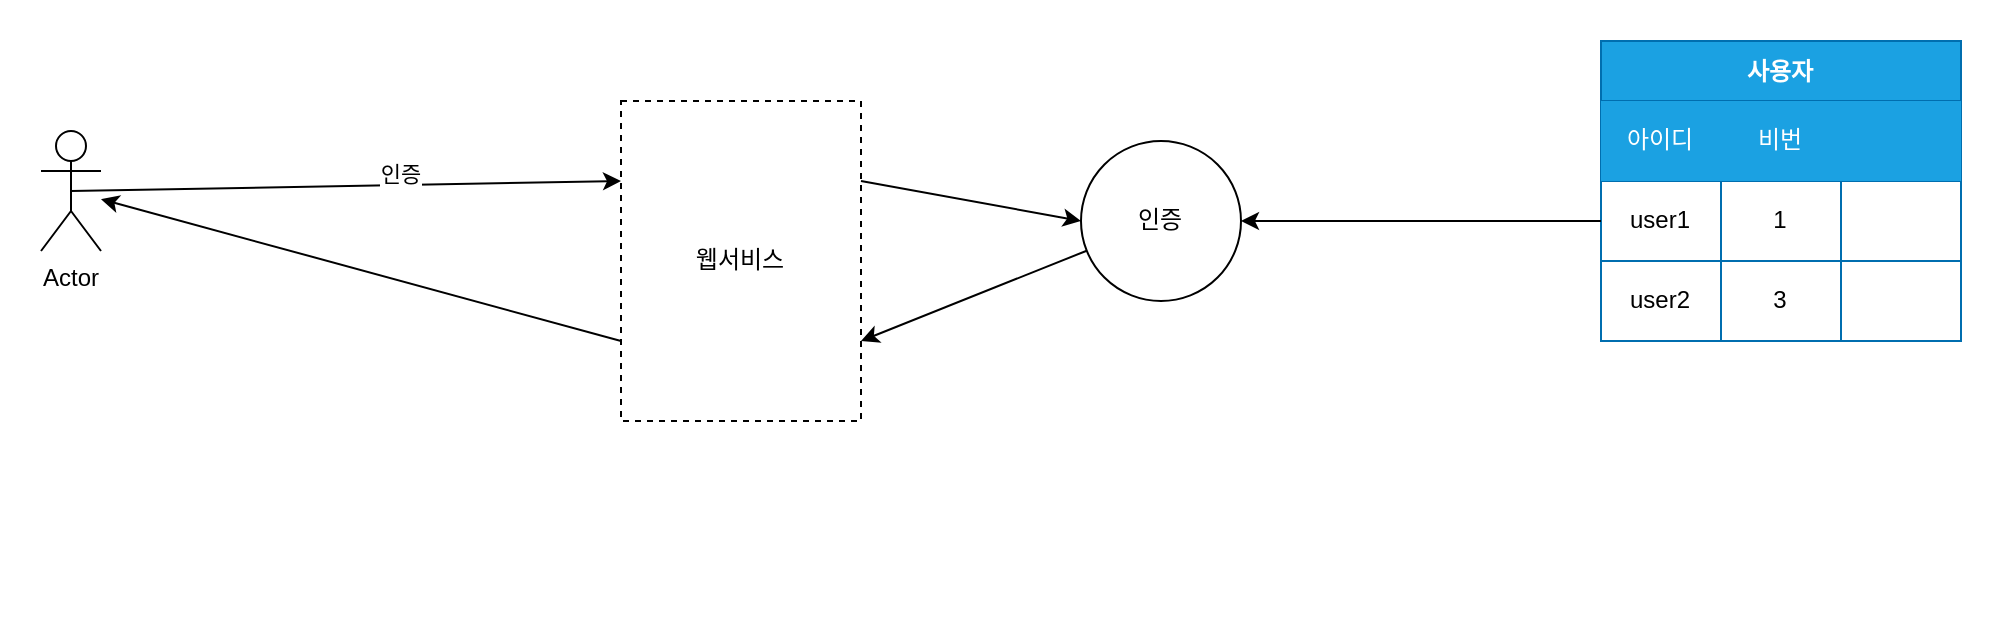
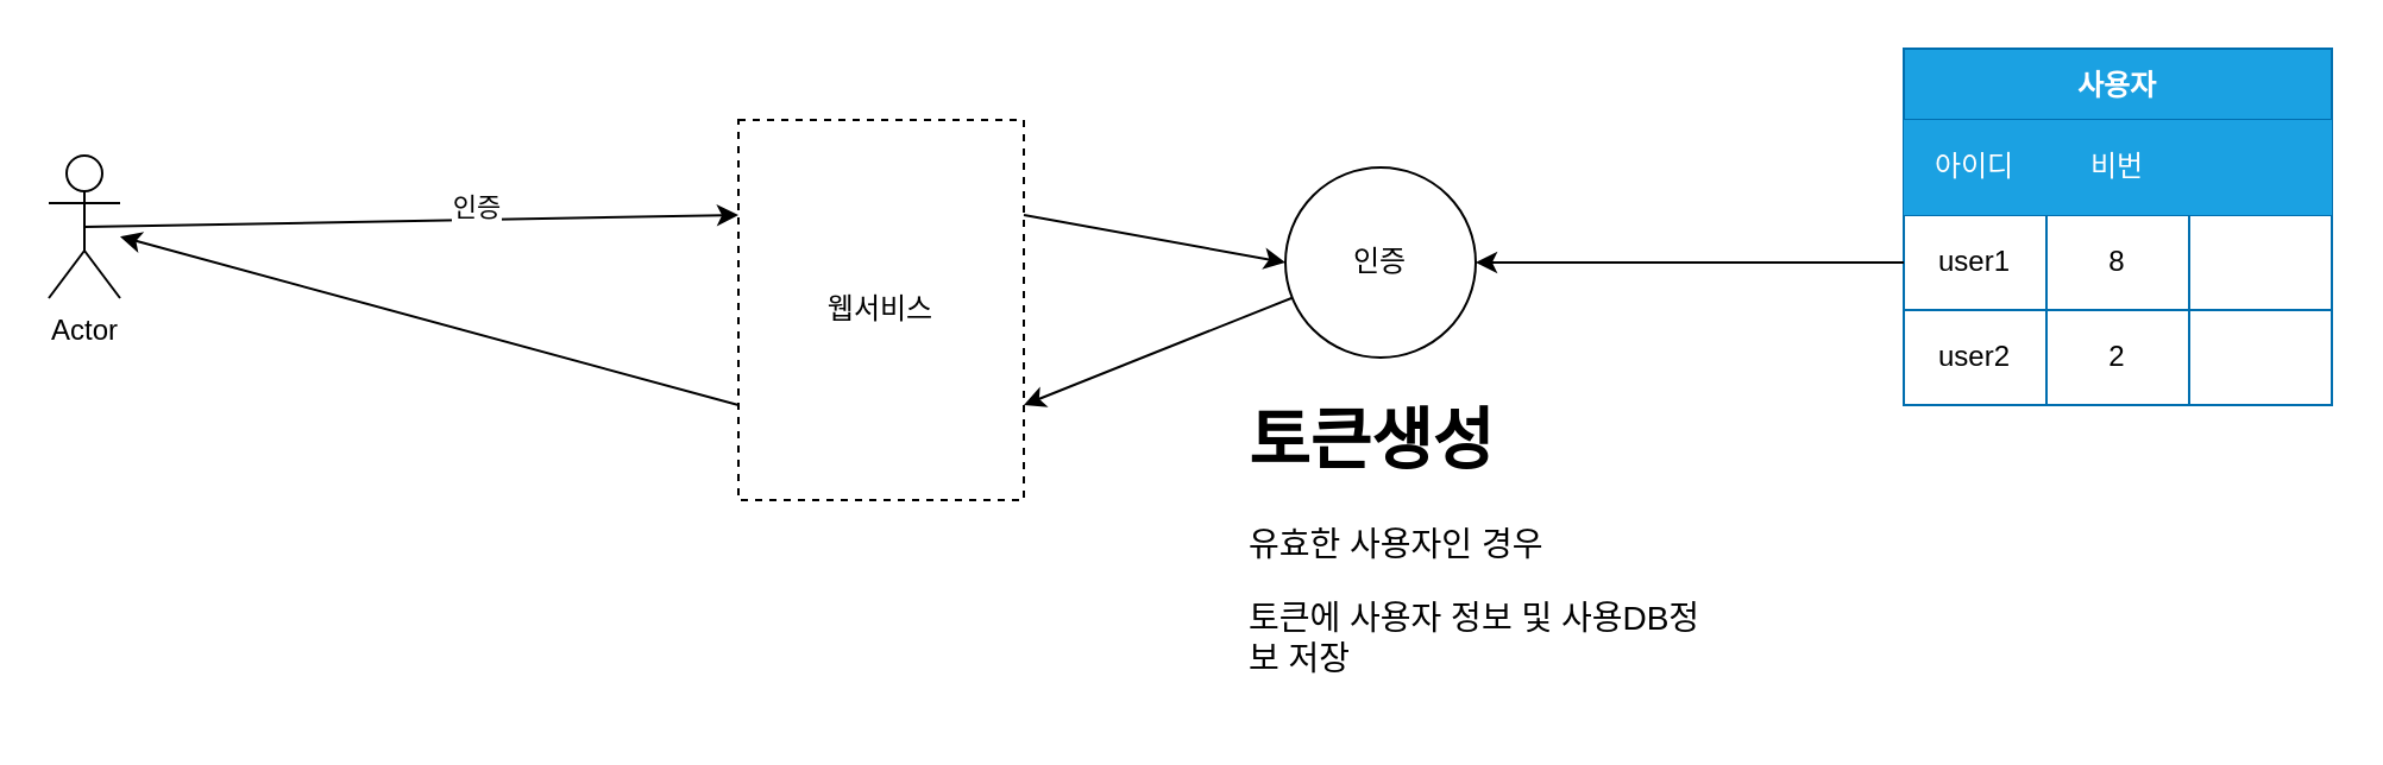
- <mxCell id="13" value="1" style="shape=partialRectangle;html=1;whiteSpace=wrap;connectable=0;fillColor=none;top=0;left=0;bottom=0;right=0;overflow=hidden;" vertex="1" parent="11"><mxGeometry x="60" width="60" height="40" as="geometry"><mxRectangle width="60" height="40" as="alternateBounds" /></mxGeometry></mxCell>
+ <mxCell id="13" value="8" style="shape=partialRectangle;html=1;whiteSpace=wrap;connectable=0;fillColor=none;top=0;left=0;bottom=0;right=0;overflow=hidden;" vertex="1" parent="11"><mxGeometry x="60" width="60" height="40" as="geometry"><mxRectangle width="60" height="40" as="alternateBounds" /></mxGeometry></mxCell>
- <mxCell id="17" value="3" style="shape=partialRectangle;html=1;whiteSpace=wrap;connectable=0;fillColor=none;top=0;left=0;bottom=0;right=0;overflow=hidden;" vertex="1" parent="15"><mxGeometry x="60" width="60" height="40" as="geometry"><mxRectangle width="60" height="40" as="alternateBounds" /></mxGeometry></mxCell>
+ <mxCell id="17" value="2" style="shape=partialRectangle;html=1;whiteSpace=wrap;connectable=0;fillColor=none;top=0;left=0;bottom=0;right=0;overflow=hidden;" vertex="1" parent="15"><mxGeometry x="60" width="60" height="40" as="geometry"><mxRectangle width="60" height="40" as="alternateBounds" /></mxGeometry></mxCell>
+ <mxCell id="24" value="&lt;h1&gt;토큰생성&lt;/h1&gt;&lt;p&gt;유효한 사용자인 경우&amp;nbsp;&lt;/p&gt;&lt;p&gt;토큰에 사용자 정보 및 사용DB정보 저장&lt;/p&gt;" style="text;html=1;strokeColor=none;fillColor=none;spacing=5;spacingTop=-20;whiteSpace=wrap;overflow=hidden;rounded=0;fontSize=14;" vertex="1" parent="1"><mxGeometry x="520" y="160" width="210" height="140" as="geometry" /></mxCell>
